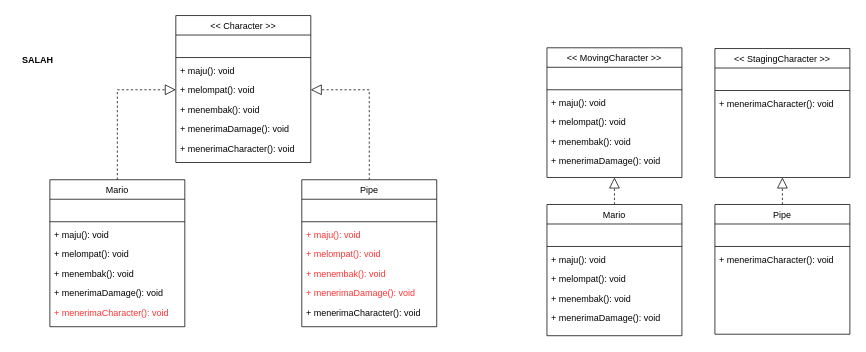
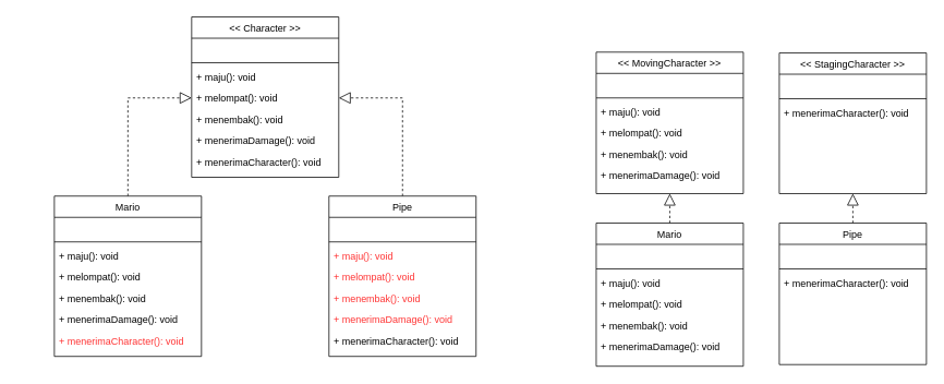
- <mxCell id="28" value="&lt;b&gt;&lt;font color=&quot;#000000&quot;&gt;SALAH&lt;/font&gt;&lt;/b&gt;" style="text;html=1;strokeColor=none;fillColor=none;align=center;verticalAlign=middle;whiteSpace=wrap;rounded=0;fontColor=#FF3333;" vertex="1" parent="1"><mxGeometry x="20" y="65" width="60" height="30" as="geometry" /></mxCell>
